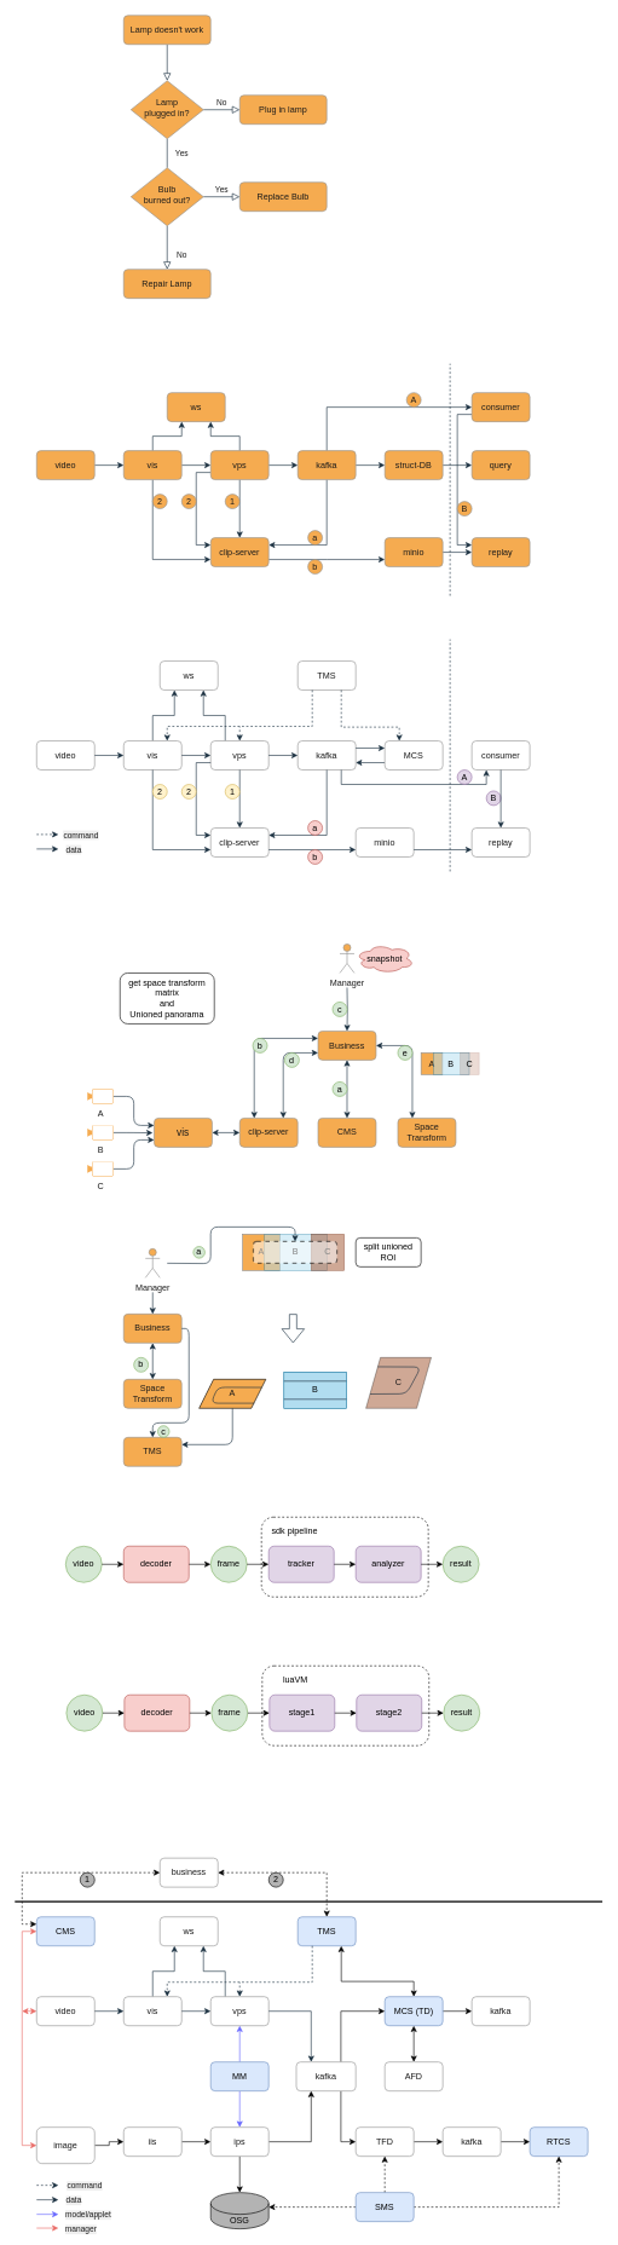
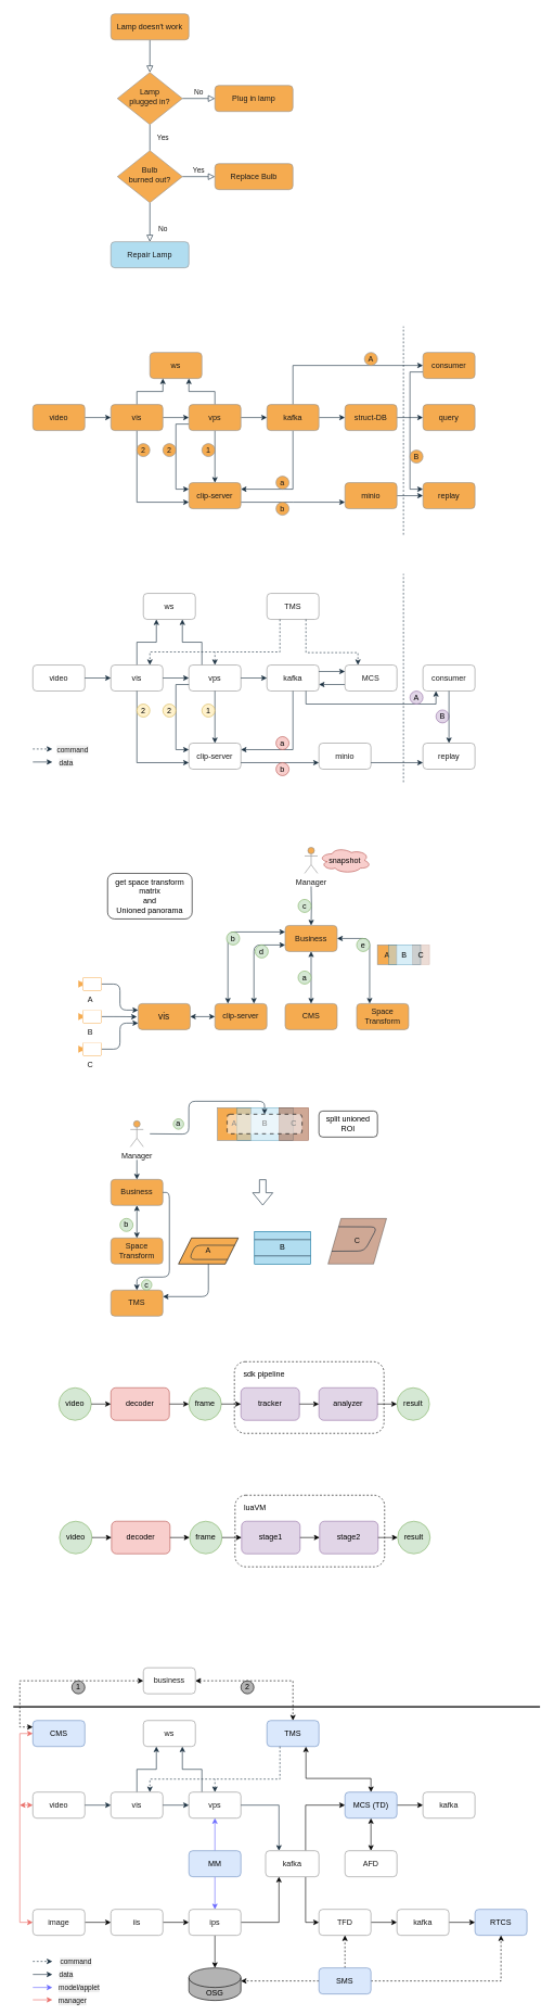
- <mxCell id="11" value="Repair Lamp" style="rounded=1;whiteSpace=wrap;html=1;fontSize=12;glass=0;strokeWidth=1;shadow=0;fillColor=#F5AB50;strokeColor=#909090;fontColor=#1A1A1A;" parent="1" vertex="1"><mxGeometry x="170" y="370" width="120" height="40" as="geometry" /></mxCell>
+ <mxCell id="11" value="Repair Lamp" style="rounded=1;whiteSpace=wrap;html=1;fontSize=12;glass=0;strokeWidth=1;shadow=0;fillColor=#b1ddf0;strokeColor=#909090;fontColor=#1A1A1A;" parent="1" vertex="1"><mxGeometry x="170" y="370" width="120" height="40" as="geometry" /></mxCell>
- <mxCell id="132" value="luaVM" style="text;html=1;strokeColor=none;fillColor=none;align=center;verticalAlign=middle;whiteSpace=wrap;rounded=0;dashed=1;" parent="119" vertex="1"><mxGeometry x="287" y="10" width="58" height="20" as="geometry" /></mxCell>
+ <mxCell id="132" value="luaVM" style="text;html=1;strokeColor=none;fillColor=none;align=center;verticalAlign=middle;whiteSpace=wrap;rounded=0;dashed=1;" parent="119" vertex="1"><mxGeometry x="272" y="10" width="58" height="20" as="geometry" /></mxCell>
- <mxCell id="201" value="image" style="rounded=1;whiteSpace=wrap;html=1;strokeColor=#909090;fontColor=#1A1A1A;fillColor=#FFFFFF;" vertex="1" parent="1"><mxGeometry x="50" y="2931" width="80" height="50" as="geometry" /></mxCell>
+ <mxCell id="201" value="image" style="rounded=1;whiteSpace=wrap;html=1;strokeColor=#909090;fontColor=#1A1A1A;fillColor=#FFFFFF;" vertex="1" parent="1"><mxGeometry x="50" y="2931" width="80" height="40" as="geometry" /></mxCell>
